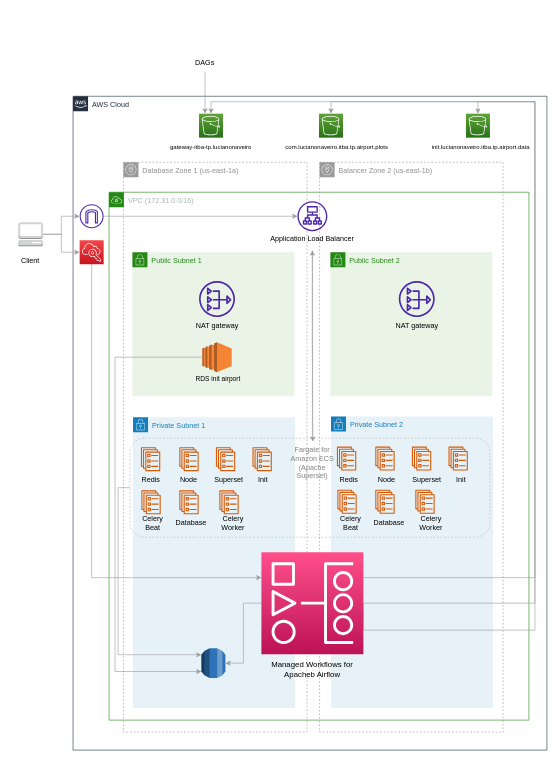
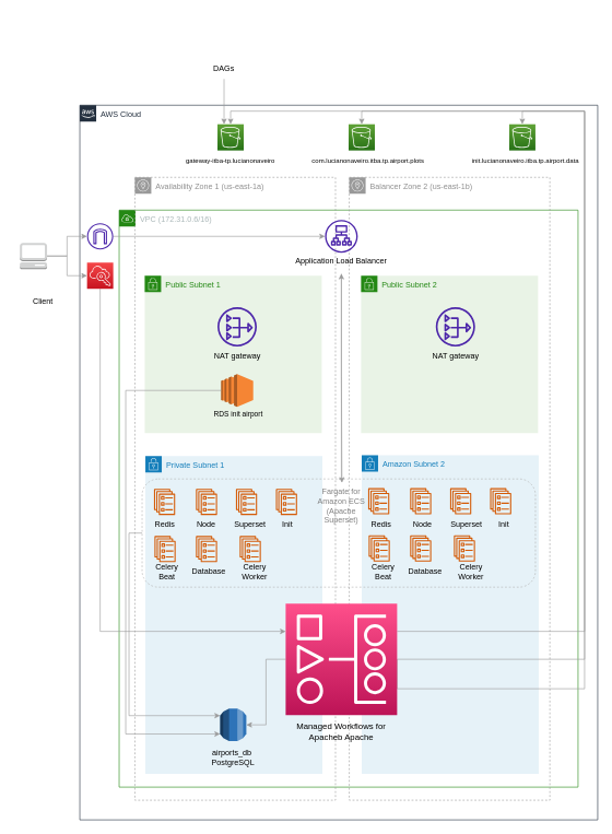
- <mxCell id="34" value="&lt;font color=&quot;#8f8f8f&quot;&gt;Database Zone 1 (us-east-1a)&lt;/font&gt;" style="sketch=0;outlineConnect=0;gradientColor=none;html=1;whiteSpace=wrap;fontSize=12;fontStyle=0;shape=mxgraph.aws4.group;grIcon=mxgraph.aws4.group_availability_zone;strokeColor=#999999;fillColor=none;verticalAlign=top;align=left;spacingLeft=30;fontColor=#E8E8E8;dashed=1;shadow=0;" vertex="1" parent="33"><mxGeometry x="84" y="110" width="306" height="950" as="geometry" /></mxCell>
+ <mxCell id="34" value="&lt;font color=&quot;#8f8f8f&quot;&gt;Availability Zone 1 (us-east-1a)&lt;/font&gt;" style="sketch=0;outlineConnect=0;gradientColor=none;html=1;whiteSpace=wrap;fontSize=12;fontStyle=0;shape=mxgraph.aws4.group;grIcon=mxgraph.aws4.group_availability_zone;strokeColor=#999999;fillColor=none;verticalAlign=top;align=left;spacingLeft=30;fontColor=#E8E8E8;dashed=1;shadow=0;" vertex="1" parent="33"><mxGeometry x="84" y="110" width="306" height="950" as="geometry" /></mxCell>
- <mxCell id="2" value="VPC (172.31.0.0/16)" style="points=[[0,0],[0.25,0],[0.5,0],[0.75,0],[1,0],[1,0.25],[1,0.5],[1,0.75],[1,1],[0.75,1],[0.5,1],[0.25,1],[0,1],[0,0.75],[0,0.5],[0,0.25]];outlineConnect=0;gradientColor=none;html=1;whiteSpace=wrap;fontSize=12;fontStyle=0;container=1;pointerEvents=0;collapsible=0;recursiveResize=0;shape=mxgraph.aws4.group;grIcon=mxgraph.aws4.group_vpc;strokeColor=#248814;fillColor=none;verticalAlign=top;align=left;spacingLeft=30;fontColor=#AAB7B8;dashed=0;shadow=0;" vertex="1" parent="1"><mxGeometry x="181" y="320" width="700" height="880" as="geometry" /></mxCell>
+ <mxCell id="2" value="VPC (172.31.0.6/16)" style="points=[[0,0],[0.25,0],[0.5,0],[0.75,0],[1,0],[1,0.25],[1,0.5],[1,0.75],[1,1],[0.75,1],[0.5,1],[0.25,1],[0,1],[0,0.75],[0,0.5],[0,0.25]];outlineConnect=0;gradientColor=none;html=1;whiteSpace=wrap;fontSize=12;fontStyle=0;container=1;pointerEvents=0;collapsible=0;recursiveResize=0;shape=mxgraph.aws4.group;grIcon=mxgraph.aws4.group_vpc;strokeColor=#248814;fillColor=none;verticalAlign=top;align=left;spacingLeft=30;fontColor=#AAB7B8;dashed=0;shadow=0;" vertex="1" parent="1"><mxGeometry x="181" y="320" width="700" height="880" as="geometry" /></mxCell>
- <mxCell id="74" value="&lt;font color=&quot;#000000&quot;&gt;Client&lt;/font&gt;" style="text;html=1;strokeColor=none;fillColor=none;align=center;verticalAlign=middle;whiteSpace=wrap;rounded=0;shadow=0;dashed=1;fontColor=#999999;" vertex="1" parent="1"><mxGeometry x="20.25" y="420" width="60" height="30" as="geometry" /></mxCell>
+ <mxCell id="74" value="&lt;font color=&quot;#000000&quot;&gt;Client&lt;/font&gt;" style="text;html=1;strokeColor=none;fillColor=none;align=center;verticalAlign=middle;whiteSpace=wrap;rounded=0;shadow=0;dashed=1;fontColor=#999999;" vertex="1" parent="1"><mxGeometry x="35.25" y="445" width="60" height="30" as="geometry" /></mxCell>
- <mxCell id="18" value="Private Subnet 2" style="points=[[0,0],[0.25,0],[0.5,0],[0.75,0],[1,0],[1,0.25],[1,0.5],[1,0.75],[1,1],[0.75,1],[0.5,1],[0.25,1],[0,1],[0,0.75],[0,0.5],[0,0.25]];outlineConnect=0;gradientColor=none;html=1;whiteSpace=wrap;fontSize=12;fontStyle=0;container=1;pointerEvents=0;collapsible=0;recursiveResize=0;shape=mxgraph.aws4.group;grIcon=mxgraph.aws4.group_security_group;grStroke=0;strokeColor=#147EBA;fillColor=#E6F2F8;verticalAlign=top;align=left;spacingLeft=30;fontColor=#147EBA;dashed=0;shadow=0;" vertex="1" parent="2"><mxGeometry x="370" y="374" width="270" height="486" as="geometry" /></mxCell>
+ <mxCell id="18" value="Amazon Subnet 2" style="points=[[0,0],[0.25,0],[0.5,0],[0.75,0],[1,0],[1,0.25],[1,0.5],[1,0.75],[1,1],[0.75,1],[0.5,1],[0.25,1],[0,1],[0,0.75],[0,0.5],[0,0.25]];outlineConnect=0;gradientColor=none;html=1;whiteSpace=wrap;fontSize=12;fontStyle=0;container=1;pointerEvents=0;collapsible=0;recursiveResize=0;shape=mxgraph.aws4.group;grIcon=mxgraph.aws4.group_security_group;grStroke=0;strokeColor=#147EBA;fillColor=#E6F2F8;verticalAlign=top;align=left;spacingLeft=30;fontColor=#147EBA;dashed=0;shadow=0;" vertex="1" parent="2"><mxGeometry x="370" y="374" width="270" height="486" as="geometry" /></mxCell>
- <mxCell id="69" value="&lt;font style=&quot;font-size: 13px&quot;&gt;Managed Workflows for Apacheb Airflow&lt;/font&gt;" style="text;html=1;strokeColor=none;fillColor=none;align=center;verticalAlign=middle;whiteSpace=wrap;rounded=0;shadow=0;dashed=1;fontSize=11;fontColor=#000000;" vertex="1" parent="33"><mxGeometry x="324" y="940" width="150" height="30" as="geometry" /></mxCell>
+ <mxCell id="69" value="&lt;font style=&quot;font-size: 13px&quot;&gt;Managed Workflows for Apacheb Apache&lt;/font&gt;" style="text;html=1;strokeColor=none;fillColor=none;align=center;verticalAlign=middle;whiteSpace=wrap;rounded=0;shadow=0;dashed=1;fontSize=11;fontColor=#000000;" vertex="1" parent="33"><mxGeometry x="324" y="940" width="150" height="30" as="geometry" /></mxCell>
+ <mxCell id="49" value="&lt;font style=&quot;font-size: 12px&quot;&gt;airports_db&amp;nbsp; PostgreSQL&lt;/font&gt;" style="text;html=1;strokeColor=none;fillColor=none;align=center;verticalAlign=middle;whiteSpace=wrap;rounded=0;shadow=0;dashed=1;fontSize=10;fontColor=#000000;" vertex="1" parent="33"><mxGeometry x="204" y="980" width="60" height="30" as="geometry" /></mxCell>
